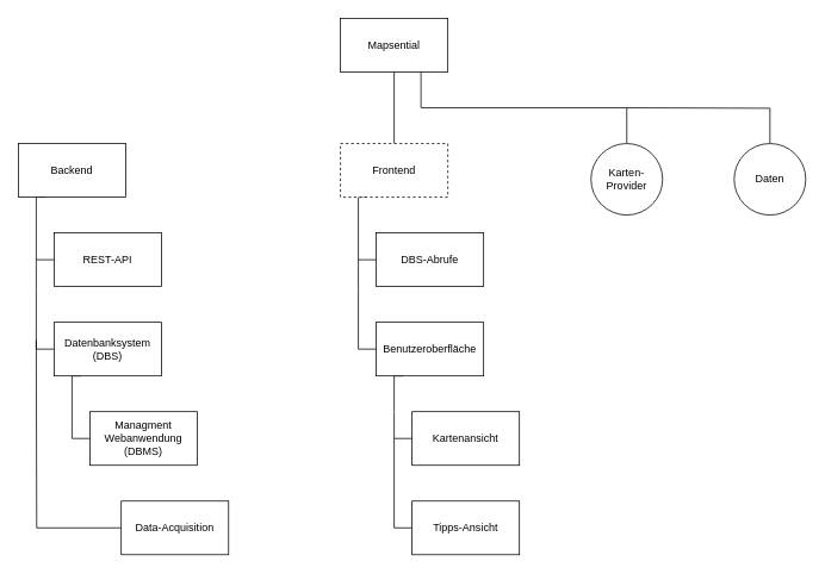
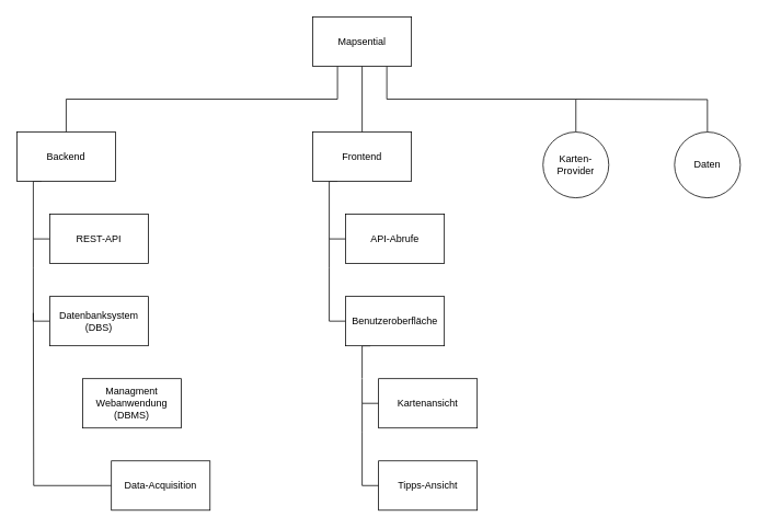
+ <mxCell id="4" style="edgeStyle=orthogonalEdgeStyle;rounded=0;orthogonalLoop=1;jettySize=auto;html=1;exitX=0.25;exitY=1;exitDx=0;exitDy=0;entryX=0.5;entryY=0;entryDx=0;entryDy=0;endArrow=none;endFill=0;" parent="1" source="6" target="8" edge="1"><mxGeometry relative="1" as="geometry" /></mxCell>
- <mxCell id="10" value="Frontend" style="rounded=0;whiteSpace=wrap;html=1;dashed=1;" parent="1" vertex="1"><mxGeometry x="380" y="160" width="120" height="60" as="geometry" /></mxCell>
+ <mxCell id="10" value="Frontend" style="rounded=0;whiteSpace=wrap;html=1;" parent="1" vertex="1"><mxGeometry x="380" y="160" width="120" height="60" as="geometry" /></mxCell>
- <mxCell id="17" value="DBS-Abrufe" style="rounded=0;whiteSpace=wrap;html=1;" parent="1" vertex="1"><mxGeometry x="420" y="260" width="120" height="60" as="geometry" /></mxCell>
+ <mxCell id="17" value="API-Abrufe" style="rounded=0;whiteSpace=wrap;html=1;" parent="1" vertex="1"><mxGeometry x="420" y="260" width="120" height="60" as="geometry" /></mxCell>
- <mxCell id="12" style="edgeStyle=orthogonalEdgeStyle;rounded=0;orthogonalLoop=1;jettySize=auto;html=1;exitX=0.25;exitY=1;exitDx=0;exitDy=0;entryX=0;entryY=0.5;entryDx=0;entryDy=0;endArrow=none;endFill=0;" parent="1" source="14" target="22" edge="1"><mxGeometry relative="1" as="geometry"><Array as="points"><mxPoint x="80" y="420" /><mxPoint x="80" y="490" /></Array></mxGeometry></mxCell>
